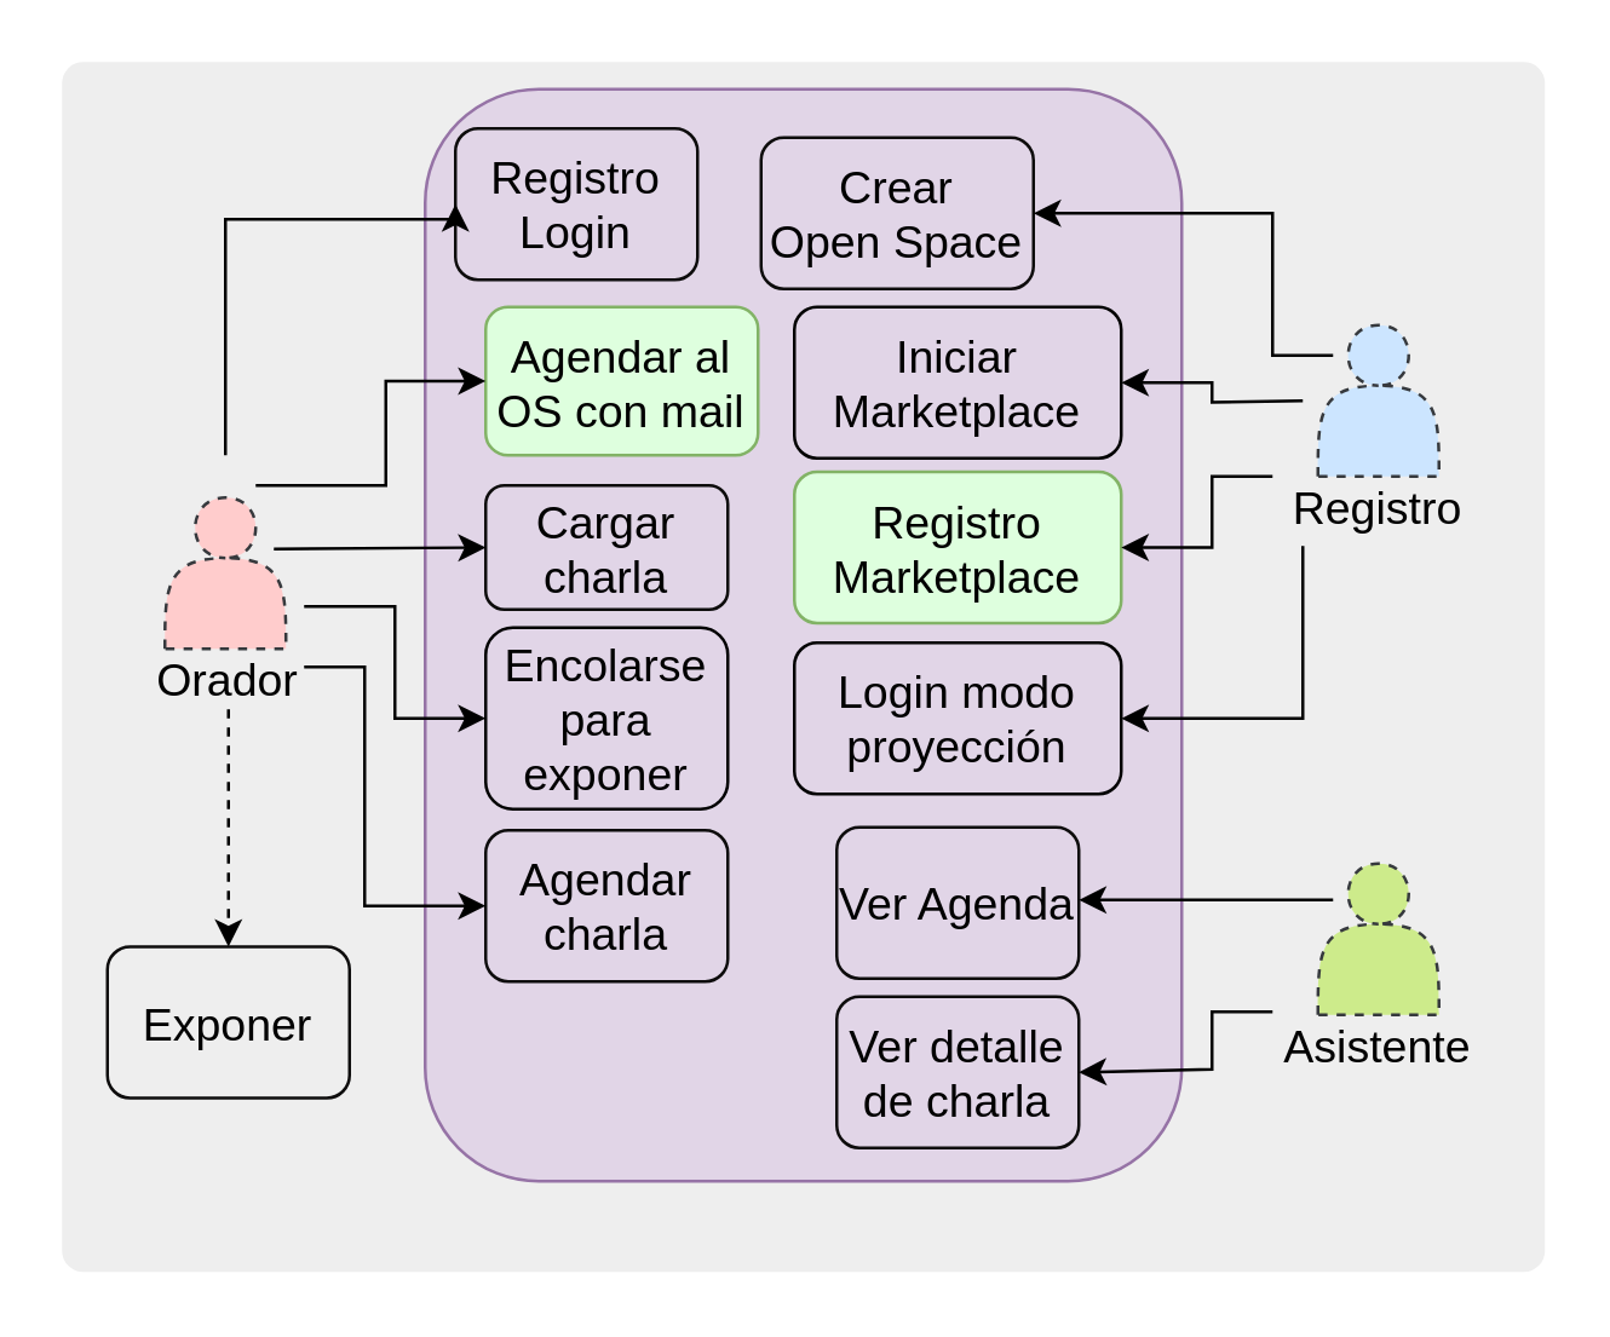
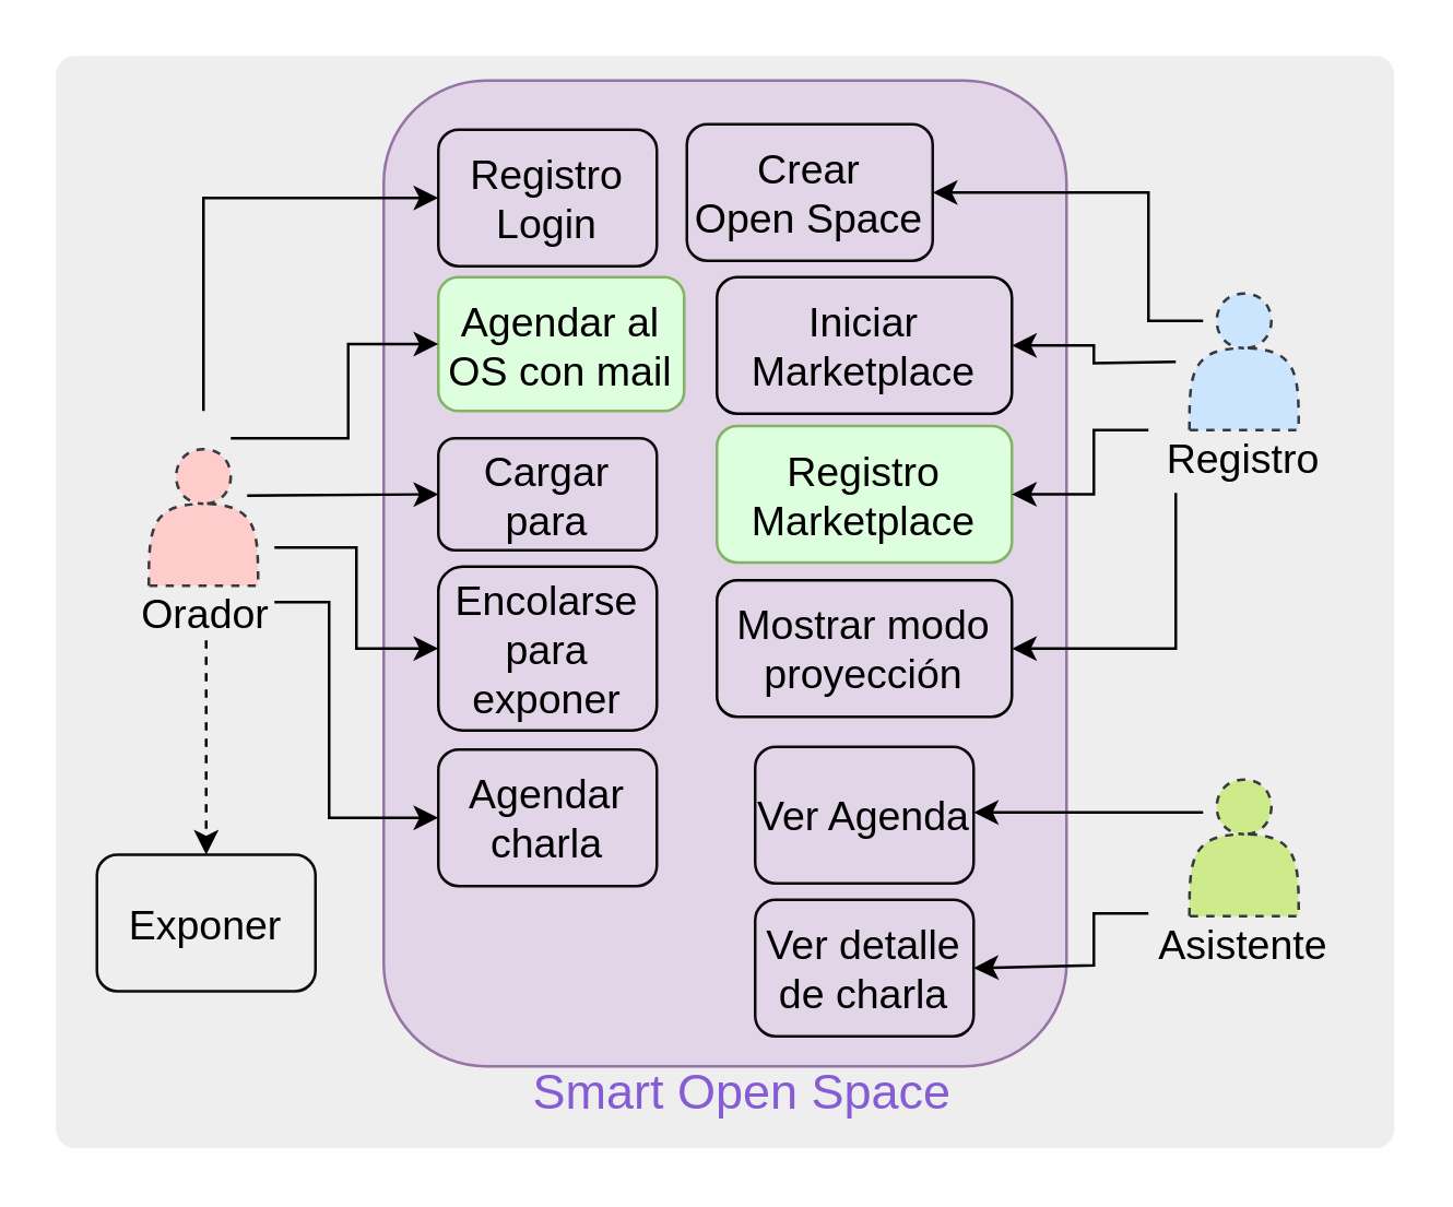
- <mxCell id="13" value="Registro&lt;br&gt;Login" style="shape=ext;rounded=1;html=1;whiteSpace=wrap;shadow=0;glass=0;labelBackgroundColor=none;strokeColor=#0D0C0C;strokeWidth=1;fillColor=none;gradientColor=none;fontSize=15;align=center;" parent="1" vertex="1"><mxGeometry x="150" y="42" width="80" height="50" as="geometry" /></mxCell>
+ <mxCell id="13" value="Registro&lt;br&gt;Login" style="shape=ext;rounded=1;html=1;whiteSpace=wrap;shadow=0;glass=0;labelBackgroundColor=none;strokeColor=#0D0C0C;strokeWidth=1;fillColor=none;gradientColor=none;fontSize=15;align=center;" parent="1" vertex="1"><mxGeometry x="160" y="47" width="80" height="50" as="geometry" /></mxCell>
- <mxCell id="14" value="Cargar&lt;br&gt;charla" style="shape=ext;rounded=1;html=1;whiteSpace=wrap;shadow=0;glass=0;labelBackgroundColor=none;strokeColor=#0D0C0C;strokeWidth=1;fillColor=none;gradientColor=none;fontSize=15;align=center;" parent="1" vertex="1"><mxGeometry x="160" y="160" width="80" height="41" as="geometry" /></mxCell>
+ <mxCell id="14" value="Cargar&lt;br&gt;para" style="shape=ext;rounded=1;html=1;whiteSpace=wrap;shadow=0;glass=0;labelBackgroundColor=none;strokeColor=#0D0C0C;strokeWidth=1;fillColor=none;gradientColor=none;fontSize=15;align=center;" parent="1" vertex="1"><mxGeometry x="160" y="160" width="80" height="41" as="geometry" /></mxCell>
- <mxCell id="25" value="Login modo proyección" style="shape=ext;rounded=1;html=1;whiteSpace=wrap;shadow=0;glass=0;labelBackgroundColor=none;strokeWidth=1;fillColor=none;fontSize=15;align=center;" parent="1" vertex="1"><mxGeometry x="262" y="212" width="108" height="50" as="geometry" /></mxCell>
+ <mxCell id="25" value="Mostrar modo proyección" style="shape=ext;rounded=1;html=1;whiteSpace=wrap;shadow=0;glass=0;labelBackgroundColor=none;strokeWidth=1;fillColor=none;fontSize=15;align=center;" parent="1" vertex="1"><mxGeometry x="262" y="212" width="108" height="50" as="geometry" /></mxCell>
+ <mxCell id="22" value="Smart Open Space" style="text;html=1;strokeColor=none;fillColor=none;align=center;verticalAlign=middle;whiteSpace=wrap;rounded=0;fontColor=#865cd6;fontSize=18;" parent="1" vertex="1"><mxGeometry x="185.5" y="390" width="171" height="20" as="geometry" /></mxCell>
